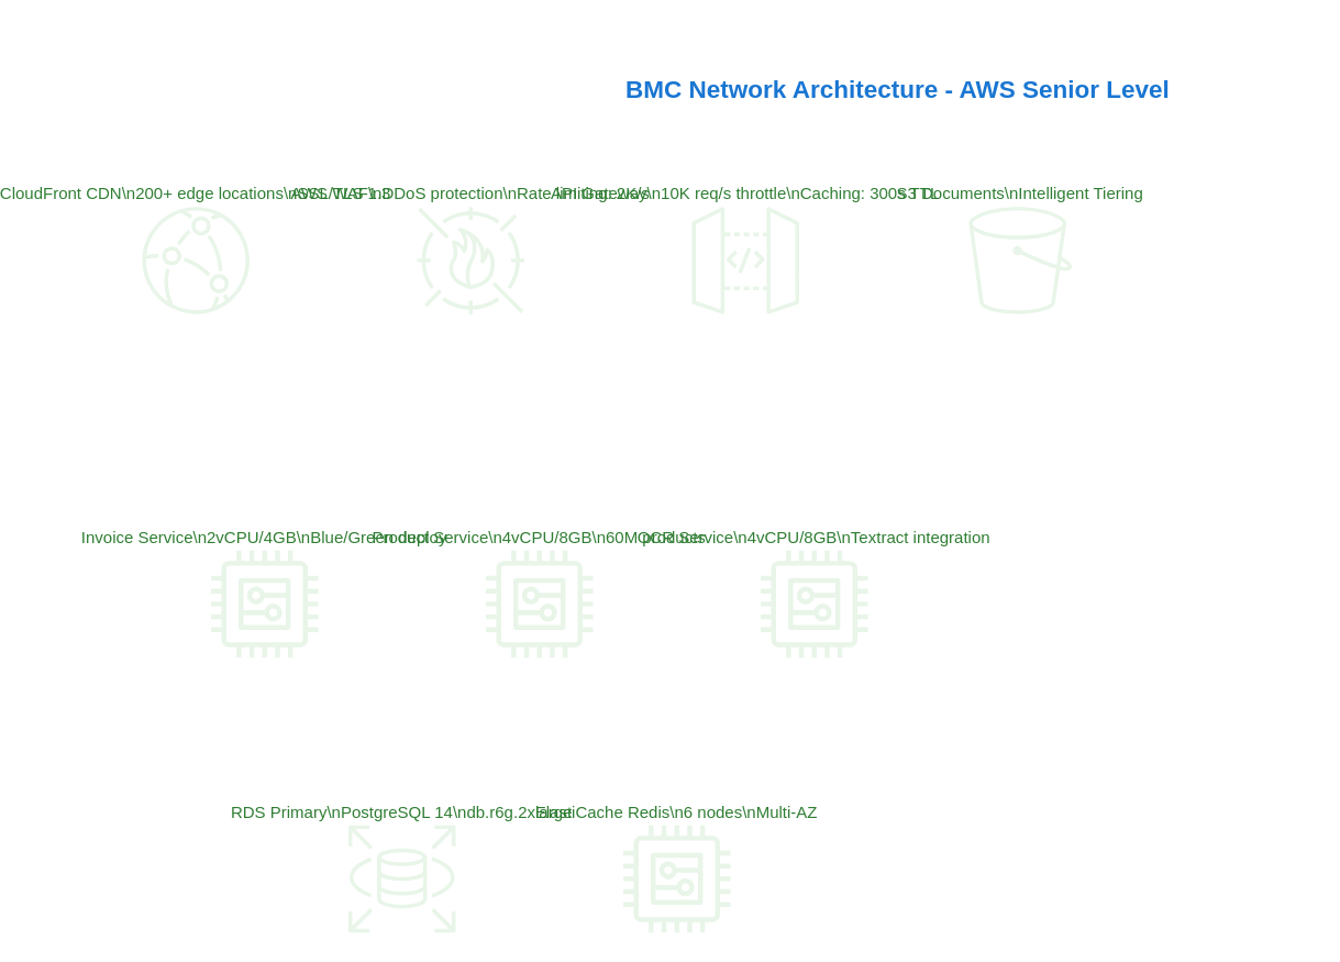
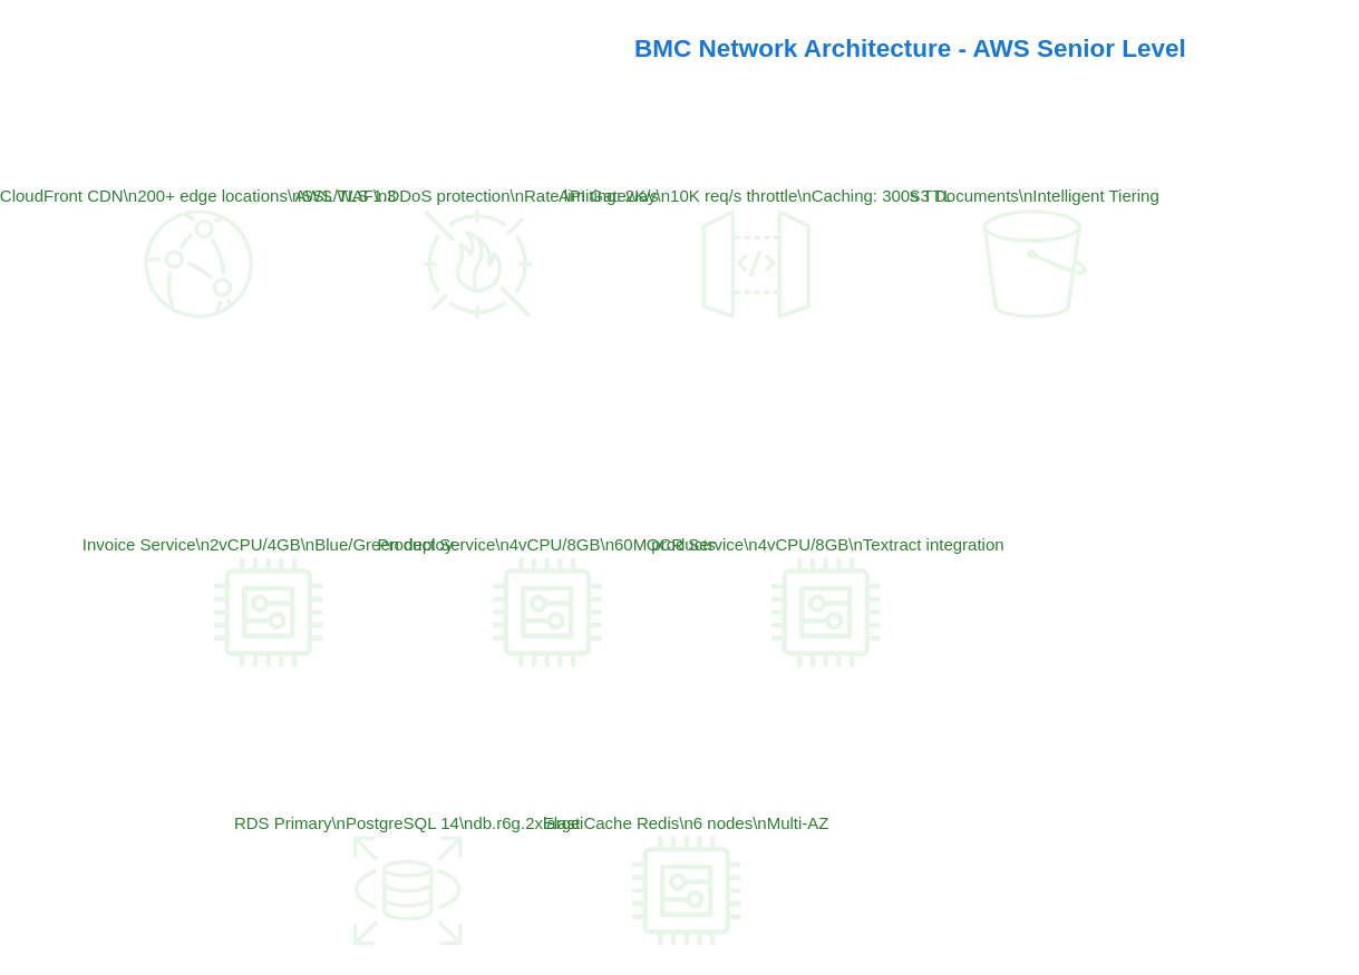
- <mxCell id="2" value="BMC Network Architecture - AWS Senior Level" style="text;html=1;strokeColor=none;fillColor=none;align=center;verticalAlign=middle;whiteSpace=wrap;rounded=0;fontSize=18;fontStyle=1;fontColor=#1976D2;" vertex="1" parent="1"><mxGeometry x="270" y="50" width="600" height="30" as="geometry" /></mxCell>
+ <mxCell id="2" value="BMC Network Architecture - AWS Senior Level" style="text;html=1;strokeColor=none;fillColor=none;align=center;verticalAlign=middle;whiteSpace=wrap;rounded=0;fontSize=18;fontStyle=1;fontColor=#1976D2;" vertex="1" parent="1"><mxGeometry x="270" y="20" width="600" height="30" as="geometry" /></mxCell>
